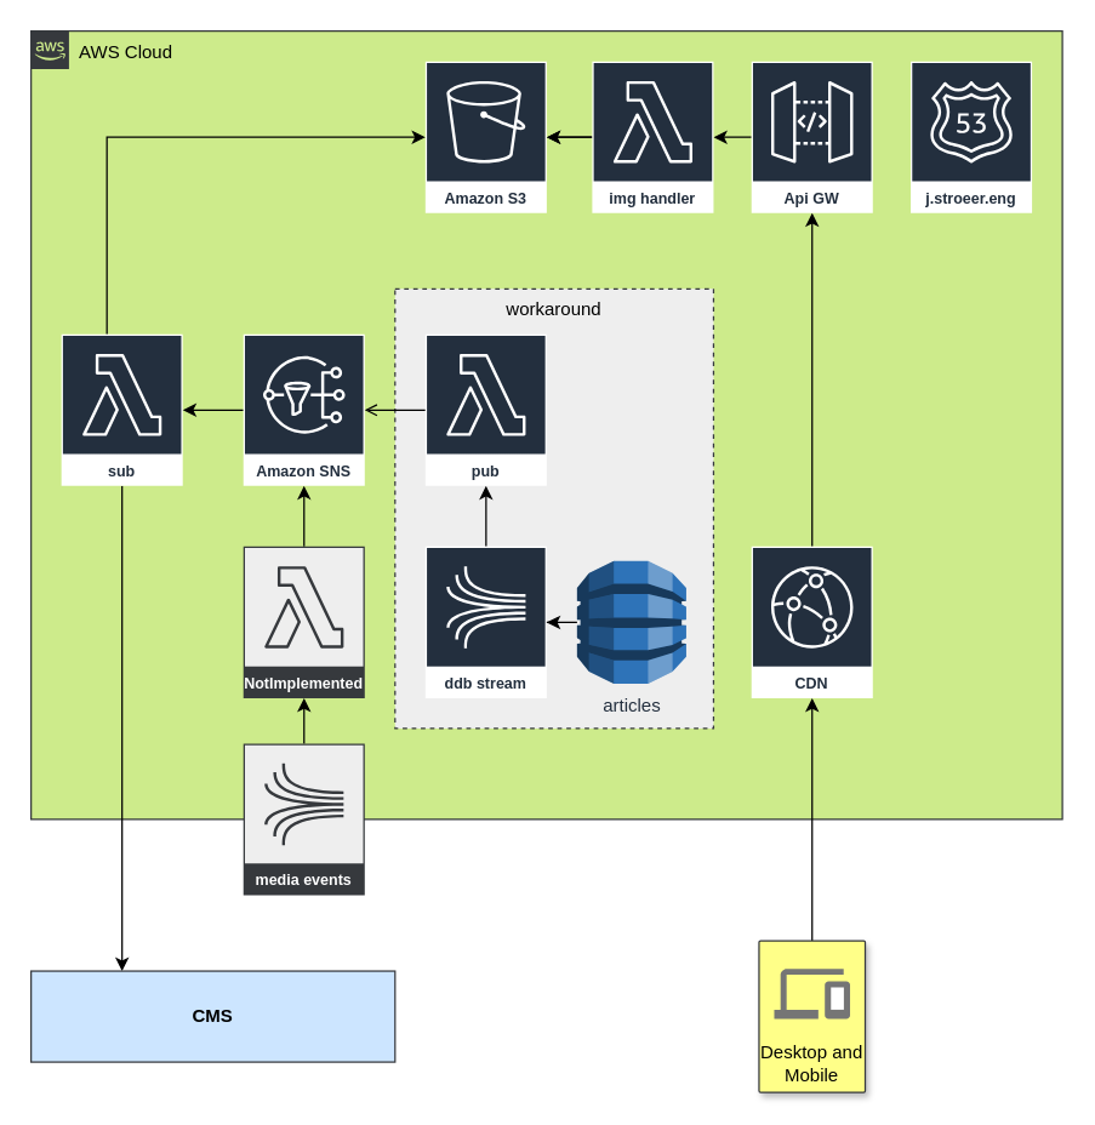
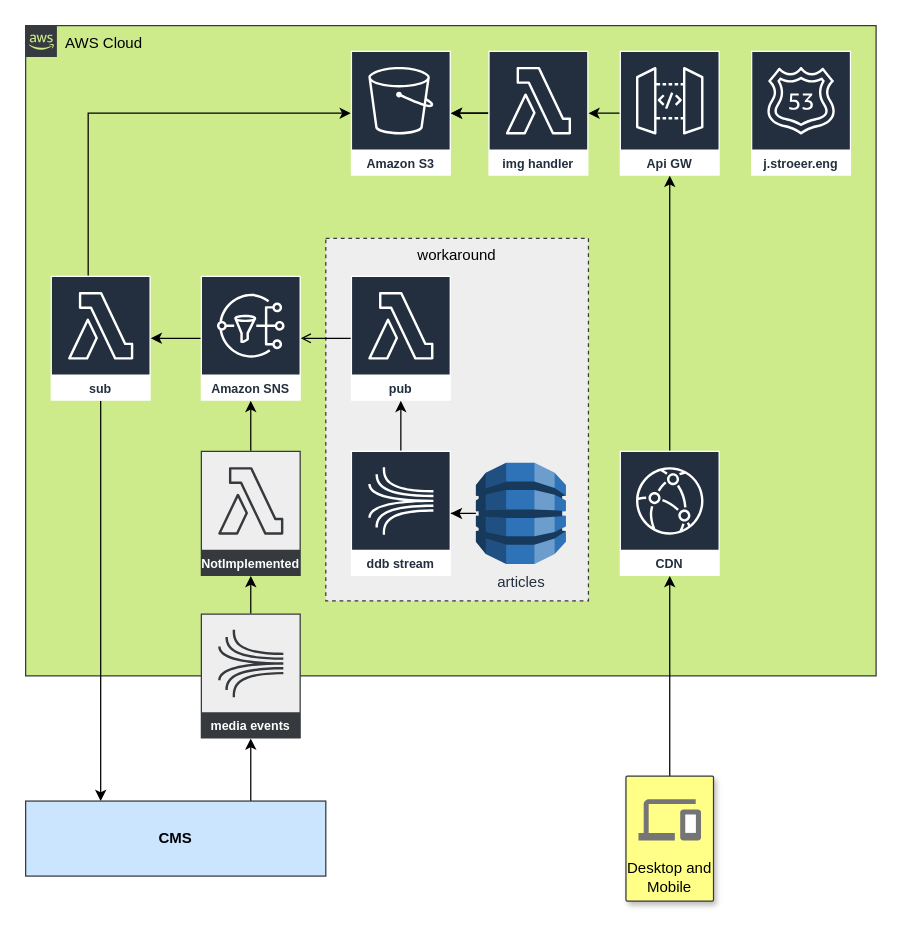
+ <mxCell id="22" style="edgeStyle=orthogonalEdgeStyle;rounded=0;orthogonalLoop=1;jettySize=auto;html=1;exitX=0.75;exitY=0;exitDx=0;exitDy=0;" edge="1" parent="1" source="23" target="14"><mxGeometry relative="1" as="geometry" /></mxCell>
